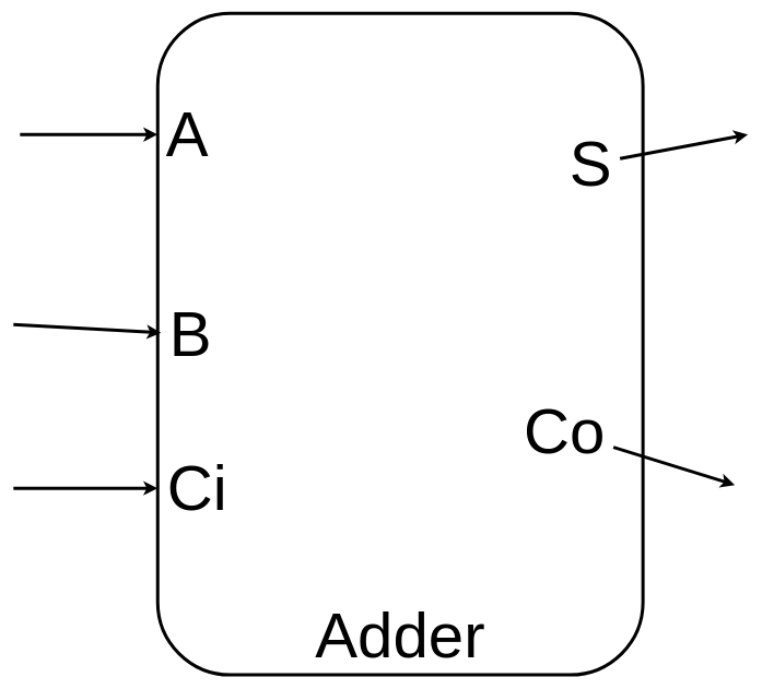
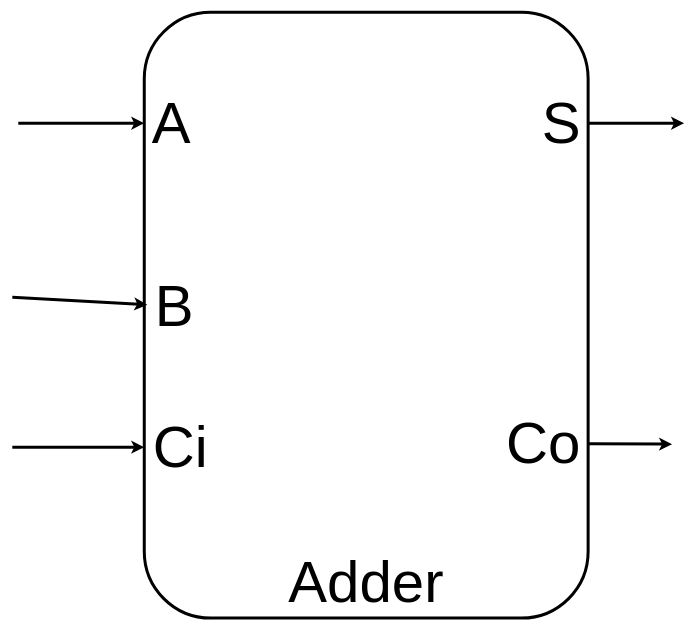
- <mxCell id="10" value="S" style="text;html=1;align=center;verticalAlign=middle;resizable=0;points=[];autosize=1;strokeColor=none;fillColor=none;fontSize=97;" parent="1" vertex="1"><mxGeometry x="855" y="185" width="90" height="130" as="geometry" /></mxCell>
+ <mxCell id="10" value="S" style="text;html=1;align=center;verticalAlign=middle;resizable=0;points=[];autosize=1;strokeColor=none;fillColor=none;fontSize=97;" parent="1" vertex="1"><mxGeometry x="890" y="140" width="90" height="130" as="geometry" /></mxCell>
- <mxCell id="12" value="Co" style="text;html=1;align=center;verticalAlign=middle;resizable=0;points=[];autosize=1;strokeColor=none;fillColor=none;fontSize=97;" parent="1" vertex="1"><mxGeometry x="785" y="594" width="150" height="130" as="geometry" /></mxCell>
+ <mxCell id="12" value="Co" style="text;html=1;align=center;verticalAlign=middle;resizable=0;points=[];autosize=1;strokeColor=none;fillColor=none;fontSize=97;" parent="1" vertex="1"><mxGeometry x="830" y="674" width="150" height="130" as="geometry" /></mxCell>
